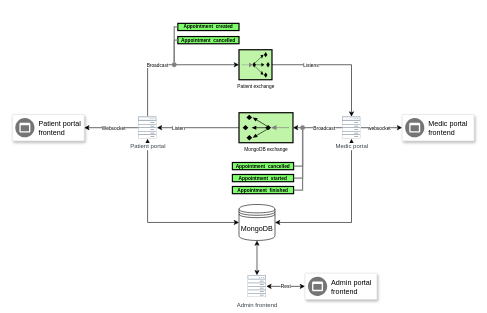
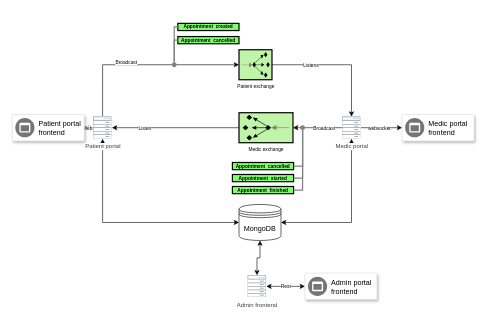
- <mxCell id="41" value="Patient portal" style="image;aspect=fixed;perimeter=ellipsePerimeter;html=1;align=center;fontSize=10;verticalAlign=top;fontColor=#364149;shadow=0;dashed=0;image=img/lib/cumulus/rack_bare_metal.svg;" vertex="1" parent="1"><mxGeometry x="230" y="193.5" width="31.16" height="37" as="geometry" /></mxCell>
+ <mxCell id="41" value="Patient portal" style="image;aspect=fixed;perimeter=ellipsePerimeter;html=1;align=center;fontSize=10;verticalAlign=top;fontColor=#364149;shadow=0;dashed=0;image=img/lib/cumulus/rack_bare_metal.svg;" vertex="1" parent="1"><mxGeometry x="155" y="193.5" width="31.16" height="37" as="geometry" /></mxCell>
- <mxCell id="17" value="MongoDB exchange" style="fillColor=#c0f5a9;dashed=0;outlineConnect=0;strokeWidth=2;html=1;align=center;fontSize=8;verticalLabelPosition=bottom;verticalAlign=top;shape=mxgraph.eip.message_dispatcher;direction=west;" vertex="1" parent="1"><mxGeometry x="398" y="187" width="90" height="50" as="geometry" /></mxCell>
+ <mxCell id="17" value="Medic exchange" style="fillColor=#c0f5a9;dashed=0;outlineConnect=0;strokeWidth=2;html=1;align=center;fontSize=8;verticalLabelPosition=bottom;verticalAlign=top;shape=mxgraph.eip.message_dispatcher;direction=west;" vertex="1" parent="1"><mxGeometry x="398" y="187" width="90" height="50" as="geometry" /></mxCell>
- <mxCell id="40" value="MongoDB" style="shape=datastore;whiteSpace=wrap;html=1;" vertex="1" parent="1"><mxGeometry x="398" y="340" width="60" height="60" as="geometry" /></mxCell>
+ <mxCell id="40" value="MongoDB" style="shape=datastore;whiteSpace=wrap;html=1;" vertex="1" parent="1"><mxGeometry x="398" y="340" width="70" height="60" as="geometry" /></mxCell>
